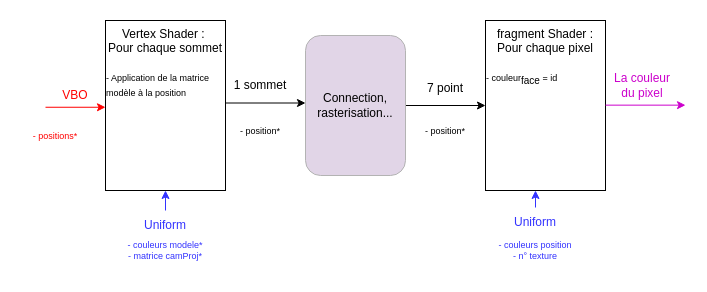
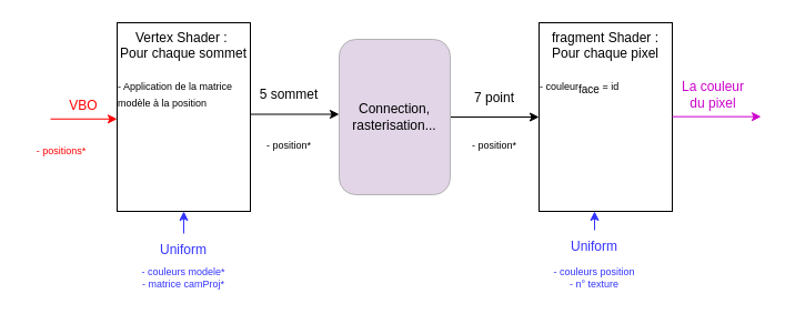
- <mxCell id="16" value="1 sommet" style="text;html=1;strokeColor=none;fillColor=none;align=center;verticalAlign=middle;whiteSpace=wrap;rounded=0;" parent="1" vertex="1"><mxGeometry x="225" y="70" width="70" height="30" as="geometry" /></mxCell>
+ <mxCell id="16" value="5 sommet" style="text;html=1;strokeColor=none;fillColor=none;align=center;verticalAlign=middle;whiteSpace=wrap;rounded=0;" parent="1" vertex="1"><mxGeometry x="225" y="70" width="70" height="30" as="geometry" /></mxCell>
